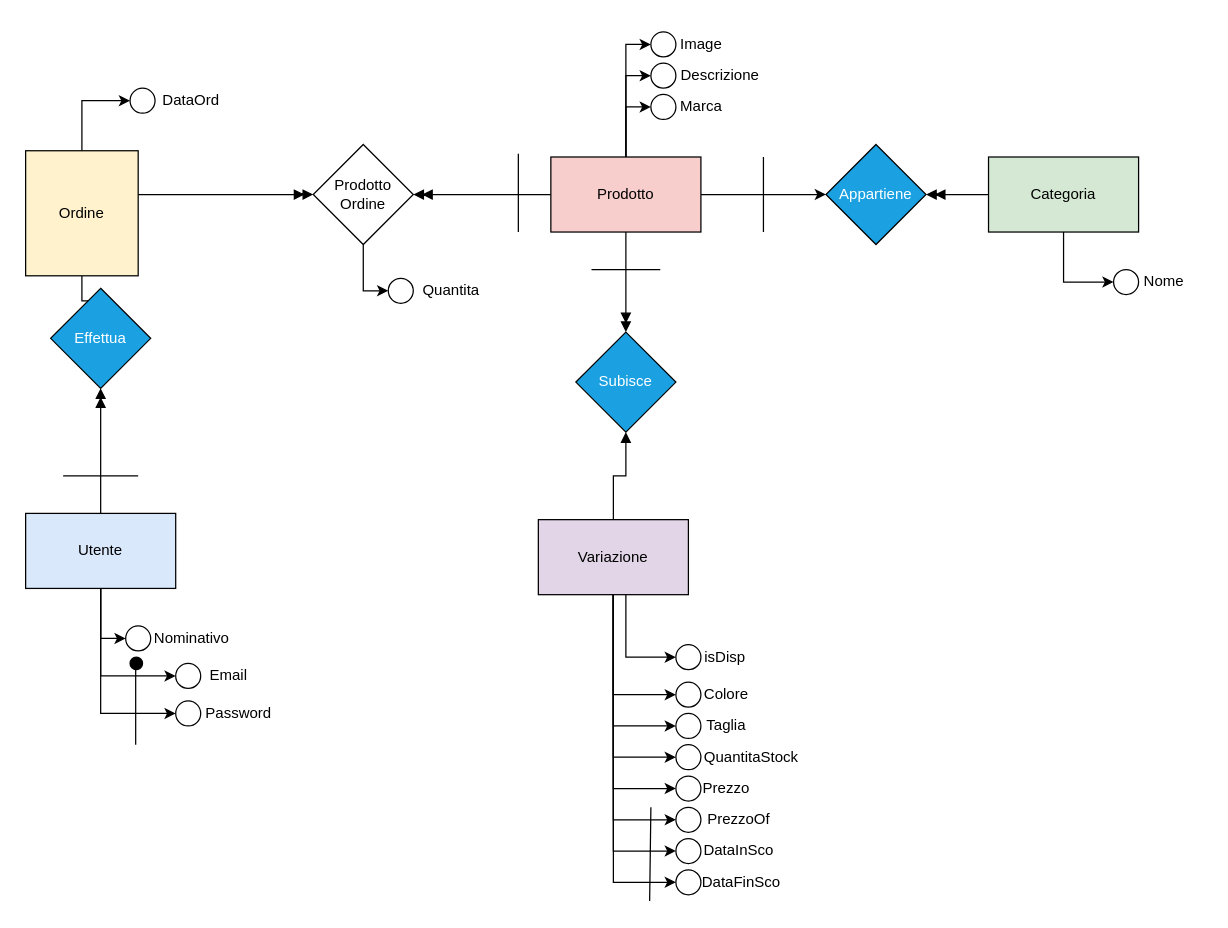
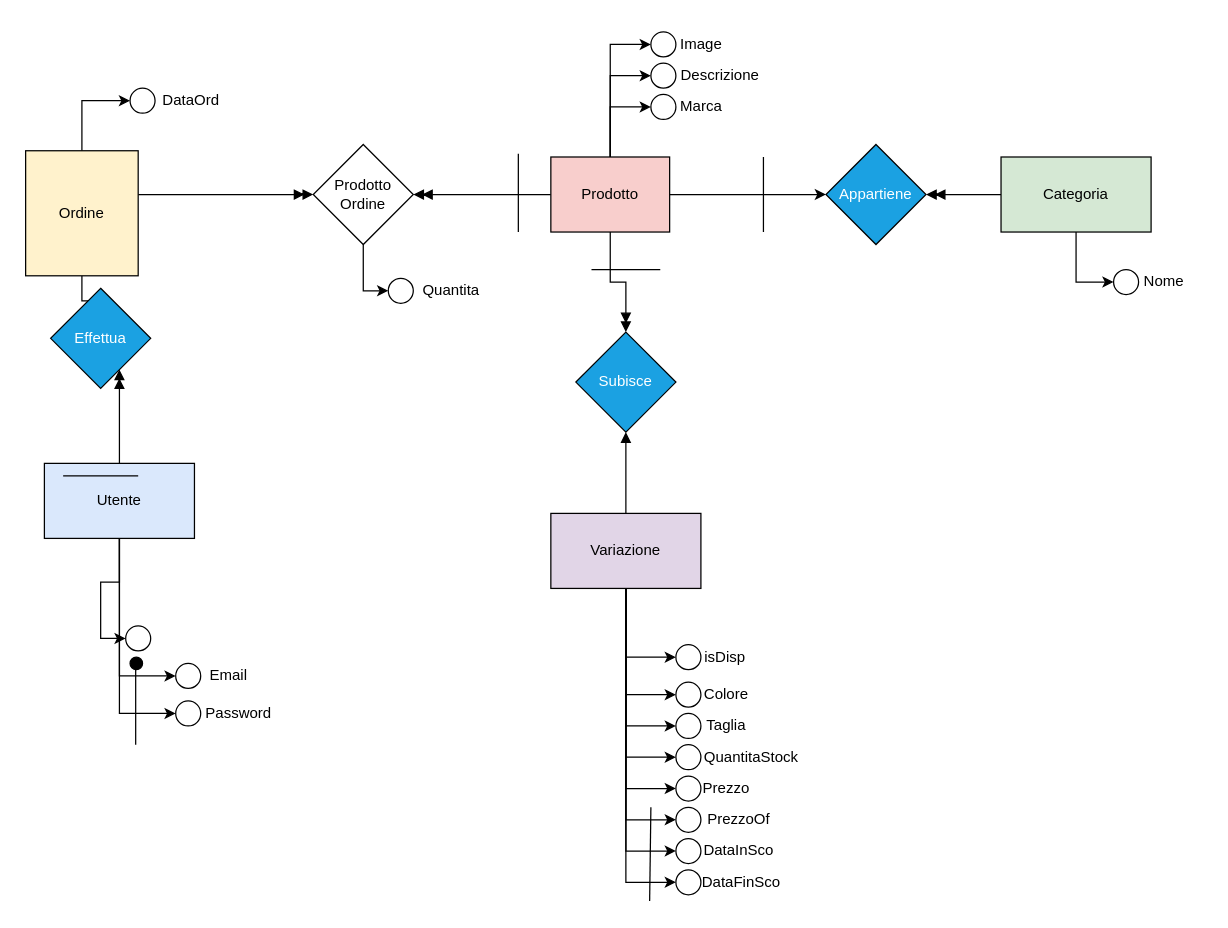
- <mxCell id="23" value="Prodotto" style="rounded=0;whiteSpace=wrap;html=1;fillColor=#f8cecc;strokeColor=#000000;" parent="1" vertex="1"><mxGeometry x="440" y="125" width="120" height="60" as="geometry" /></mxCell>
+ <mxCell id="23" value="Prodotto" style="rounded=0;whiteSpace=wrap;html=1;fillColor=#f8cecc;strokeColor=#000000;" parent="1" vertex="1"><mxGeometry x="440" y="125" width="95" height="60" as="geometry" /></mxCell>
- <mxCell id="26" value="Categoria" style="rounded=0;whiteSpace=wrap;html=1;fillColor=#d5e8d4;strokeColor=#000000;" parent="1" vertex="1"><mxGeometry x="790" y="125" width="120" height="60" as="geometry" /></mxCell>
+ <mxCell id="26" value="Categoria" style="rounded=0;whiteSpace=wrap;html=1;fillColor=#d5e8d4;strokeColor=#000000;" parent="1" vertex="1"><mxGeometry x="800" y="125" width="120" height="60" as="geometry" /></mxCell>
- <mxCell id="6" value="Utente" style="rounded=0;whiteSpace=wrap;html=1;fillColor=#dae8fc;strokeColor=#000000;" parent="1" vertex="1"><mxGeometry x="20" y="410" width="120" height="60" as="geometry" /></mxCell>
+ <mxCell id="6" value="Utente" style="rounded=0;whiteSpace=wrap;html=1;fillColor=#dae8fc;strokeColor=#000000;" parent="1" vertex="1"><mxGeometry x="35" y="370" width="120" height="60" as="geometry" /></mxCell>
- <mxCell id="16" value="Variazione" style="rounded=0;whiteSpace=wrap;html=1;fillColor=#e1d5e7;strokeColor=#000000;" parent="1" vertex="1"><mxGeometry x="430" y="415" width="120" height="60" as="geometry" /></mxCell>
+ <mxCell id="16" value="Variazione" style="rounded=0;whiteSpace=wrap;html=1;fillColor=#e1d5e7;strokeColor=#000000;" parent="1" vertex="1"><mxGeometry x="440" y="410" width="120" height="60" as="geometry" /></mxCell>
- <mxCell id="43" value="Nominativo" style="text;html=1;align=center;verticalAlign=middle;whiteSpace=wrap;rounded=0;" parent="1" vertex="1"><mxGeometry x="123" y="495" width="60" height="30" as="geometry" /></mxCell>
